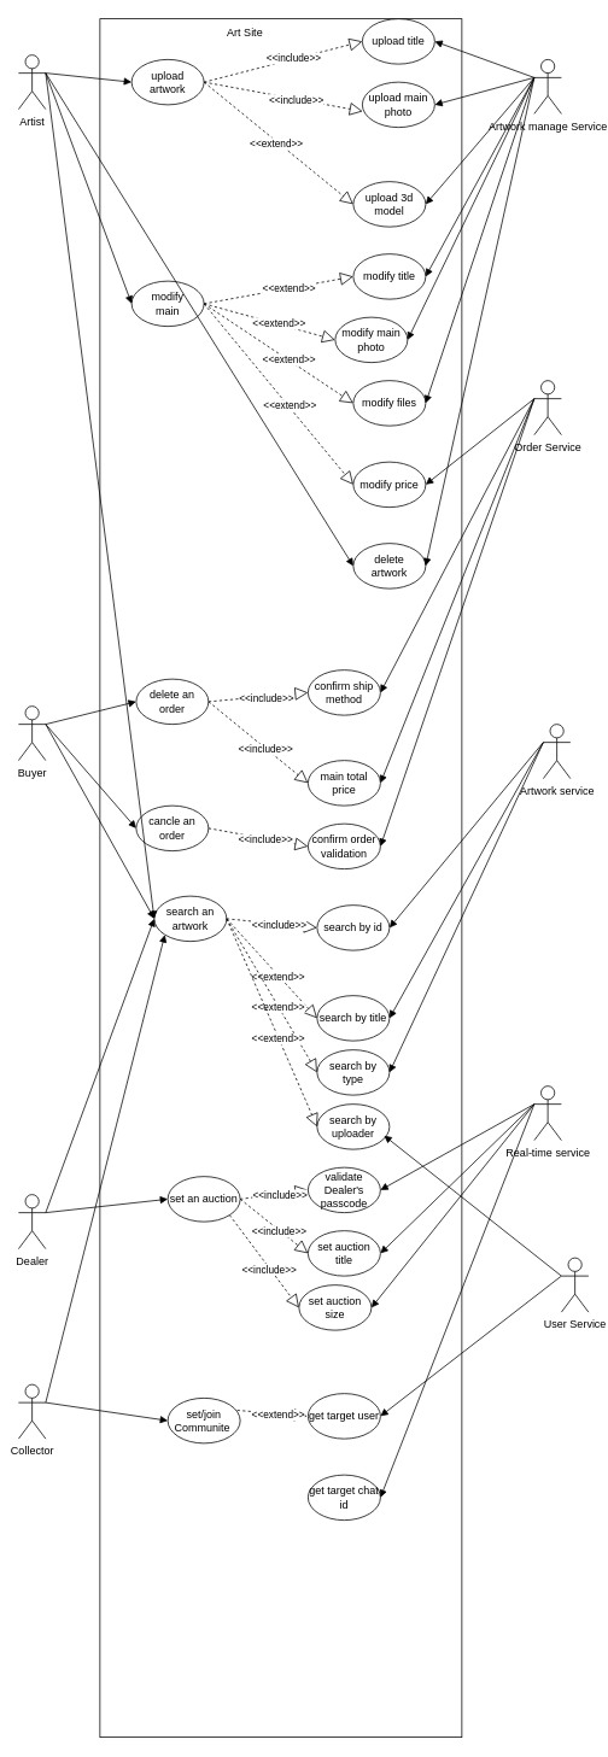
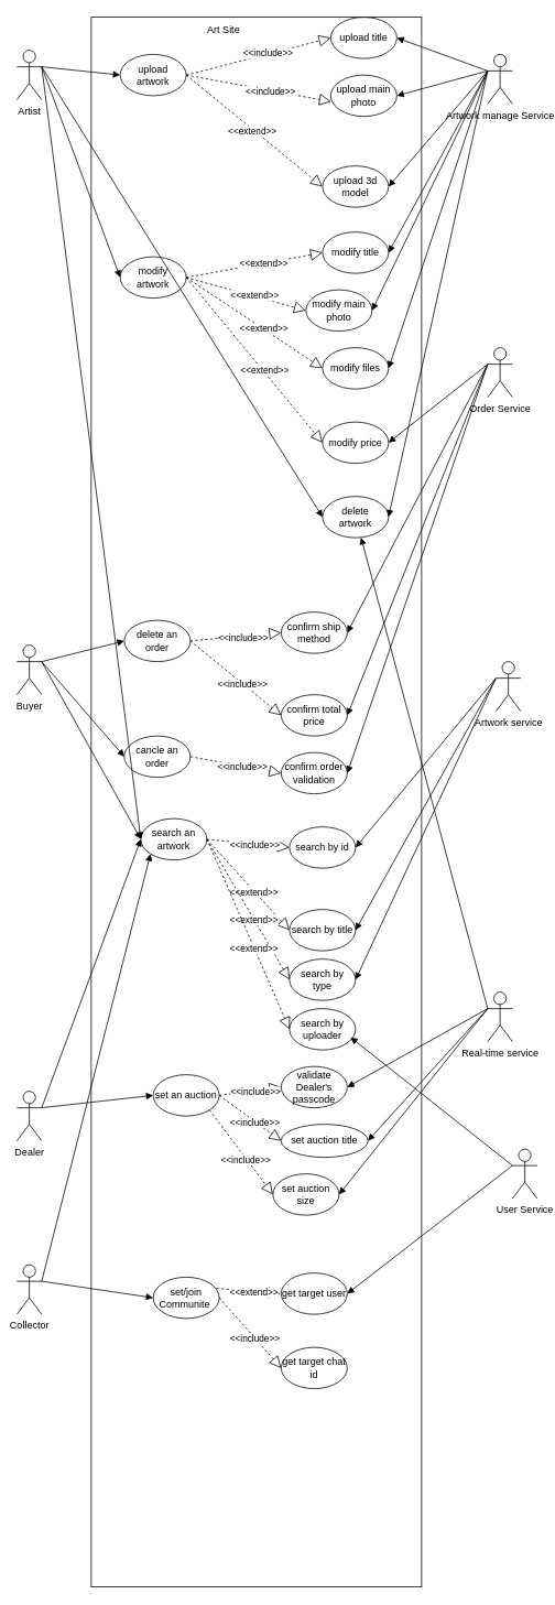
- <mxCell id="22" value="modify&lt;div&gt;main&lt;/div&gt;" style="ellipse;whiteSpace=wrap;html=1;" vertex="1" parent="1"><mxGeometry x="145" y="310" width="80" height="50" as="geometry" /></mxCell>
+ <mxCell id="22" value="modify&lt;div&gt;artwork&lt;/div&gt;" style="ellipse;whiteSpace=wrap;html=1;" vertex="1" parent="1"><mxGeometry x="145" y="310" width="80" height="50" as="geometry" /></mxCell>
- <mxCell id="47" value="main total price" style="ellipse;whiteSpace=wrap;html=1;" vertex="1" parent="1"><mxGeometry x="340" y="840" width="80" height="50" as="geometry" /></mxCell>
+ <mxCell id="47" value="confirm total price" style="ellipse;whiteSpace=wrap;html=1;" vertex="1" parent="1"><mxGeometry x="340" y="840" width="80" height="50" as="geometry" /></mxCell>
- <mxCell id="102" value="" style="html=1;verticalAlign=bottom;endArrow=block;curved=0;rounded=0;exitX=0;exitY=0.333;exitDx=0;exitDy=0;exitPerimeter=0;entryX=1;entryY=0.5;entryDx=0;entryDy=0;" edge="1" parent="1" source="90" target="96"><mxGeometry width="80" relative="1" as="geometry"><mxPoint x="620" y="1360" as="sourcePoint" /><mxPoint x="430" y="1465" as="targetPoint" /></mxGeometry></mxCell>
+ <mxCell id="102" value="" style="html=1;verticalAlign=bottom;endArrow=block;curved=0;rounded=0;exitX=0;exitY=0.333;exitDx=0;exitDy=0;exitPerimeter=0;" edge="1" parent="1" source="90" target="42"><mxGeometry width="80" relative="1" as="geometry"><mxPoint x="620" y="1360" as="sourcePoint" /><mxPoint x="430" y="1465" as="targetPoint" /></mxGeometry></mxCell>
- <mxCell id="82" value="set auction title" style="ellipse;whiteSpace=wrap;html=1;" vertex="1" parent="1"><mxGeometry x="340" y="1360" width="80" height="50" as="geometry" /></mxCell>
+ <mxCell id="82" value="set auction title" style="ellipse;whiteSpace=wrap;html=1;" vertex="1" parent="1"><mxGeometry x="340" y="1360" width="105" height="40" as="geometry" /></mxCell>
+ <mxCell id="97" value="" style="endArrow=block;dashed=1;endFill=0;endSize=12;html=1;rounded=0;entryX=0;entryY=0.5;entryDx=0;entryDy=0;exitX=1;exitY=0.5;exitDx=0;exitDy=0;" edge="1" parent="1" source="94" target="96"><mxGeometry width="160" relative="1" as="geometry"><mxPoint x="263" y="1353" as="sourcePoint" /><mxPoint x="340" y="1455" as="targetPoint" /></mxGeometry></mxCell>
+ <mxCell id="98" value="&amp;lt;&amp;lt;include&amp;gt;&amp;gt;" style="edgeLabel;html=1;align=center;verticalAlign=middle;resizable=0;points=[];" vertex="1" connectable="0" parent="97"><mxGeometry x="0.15" y="-1" relative="1" as="geometry"><mxPoint as="offset" /></mxGeometry></mxCell>
